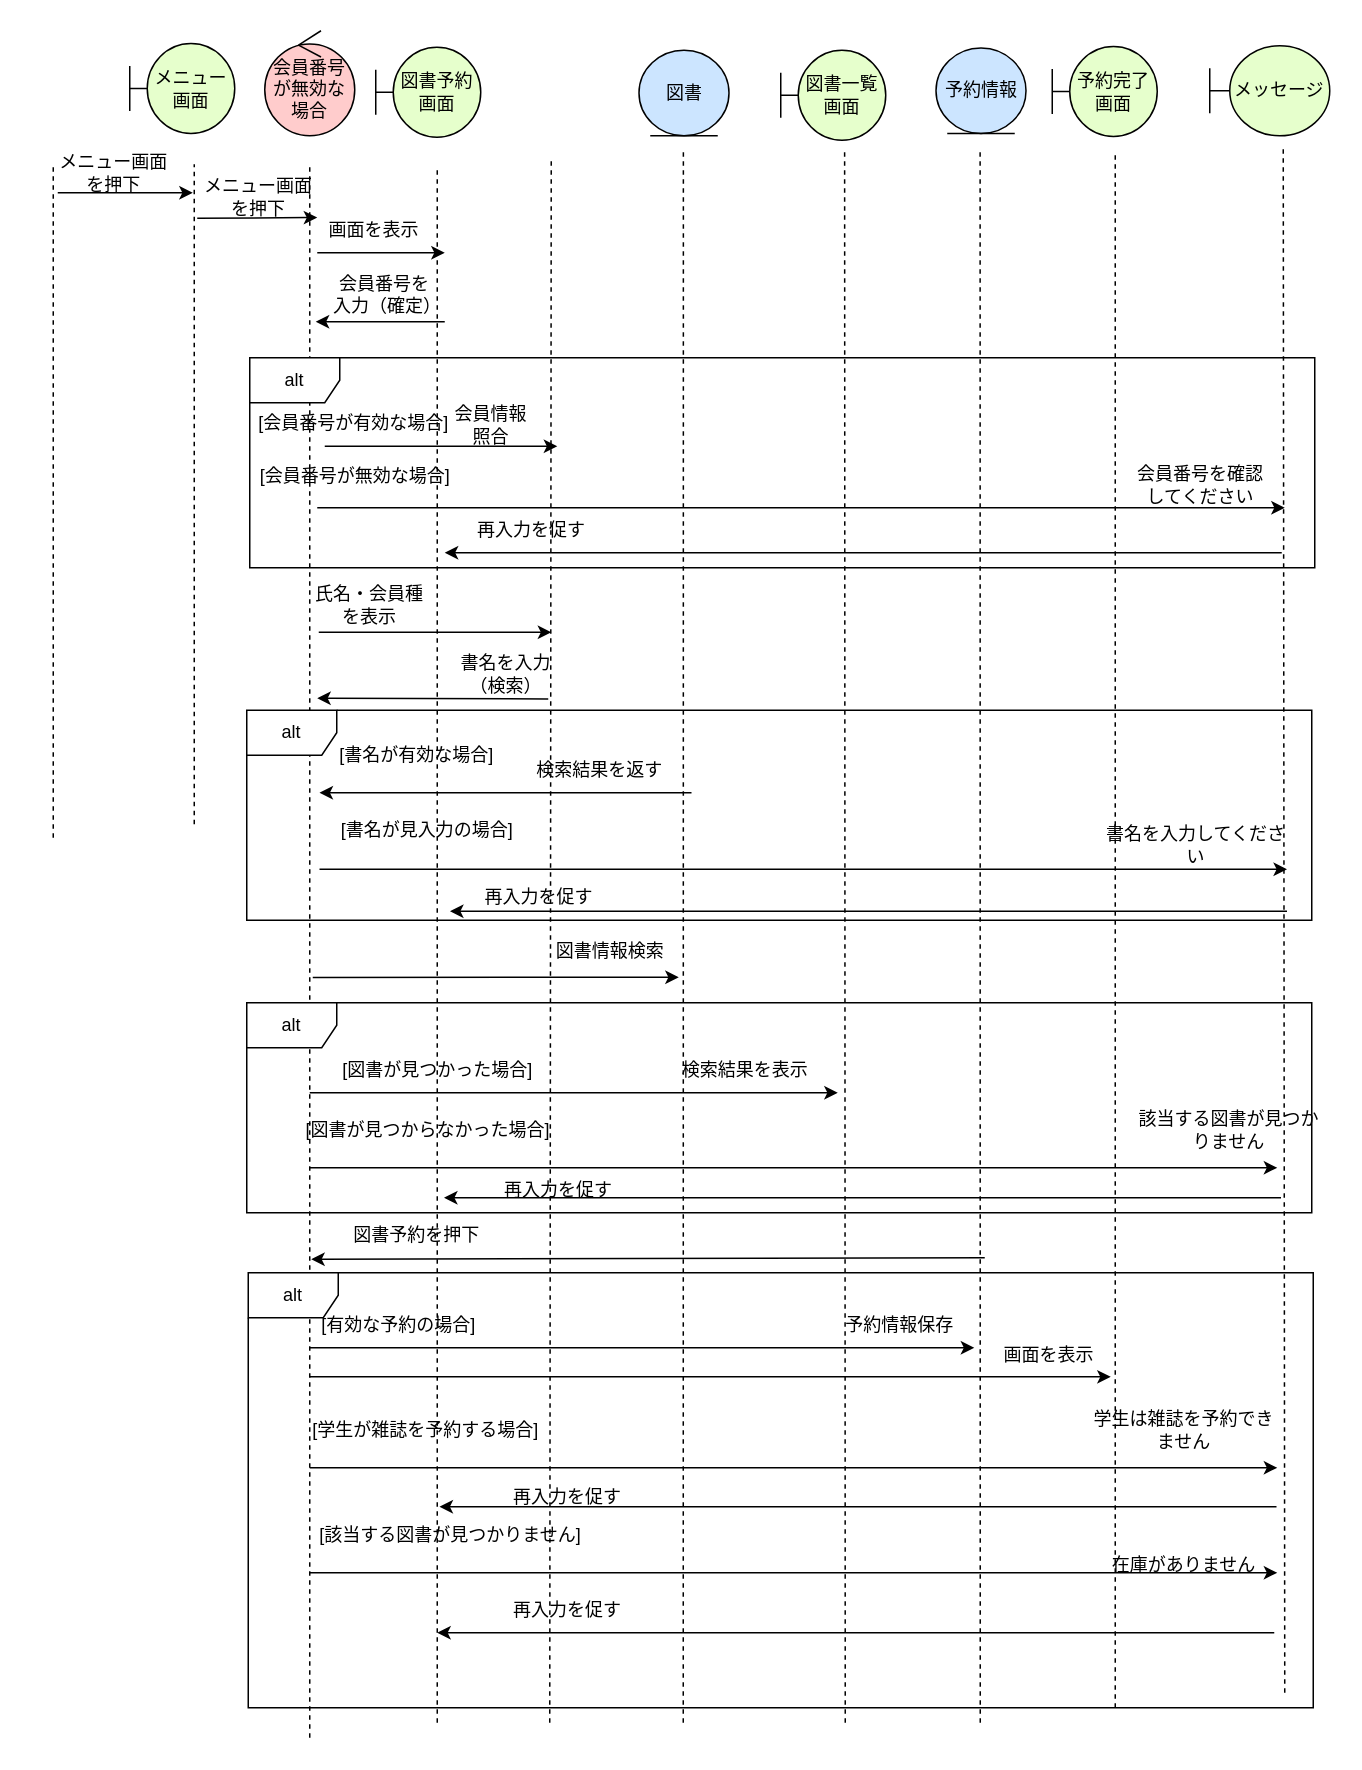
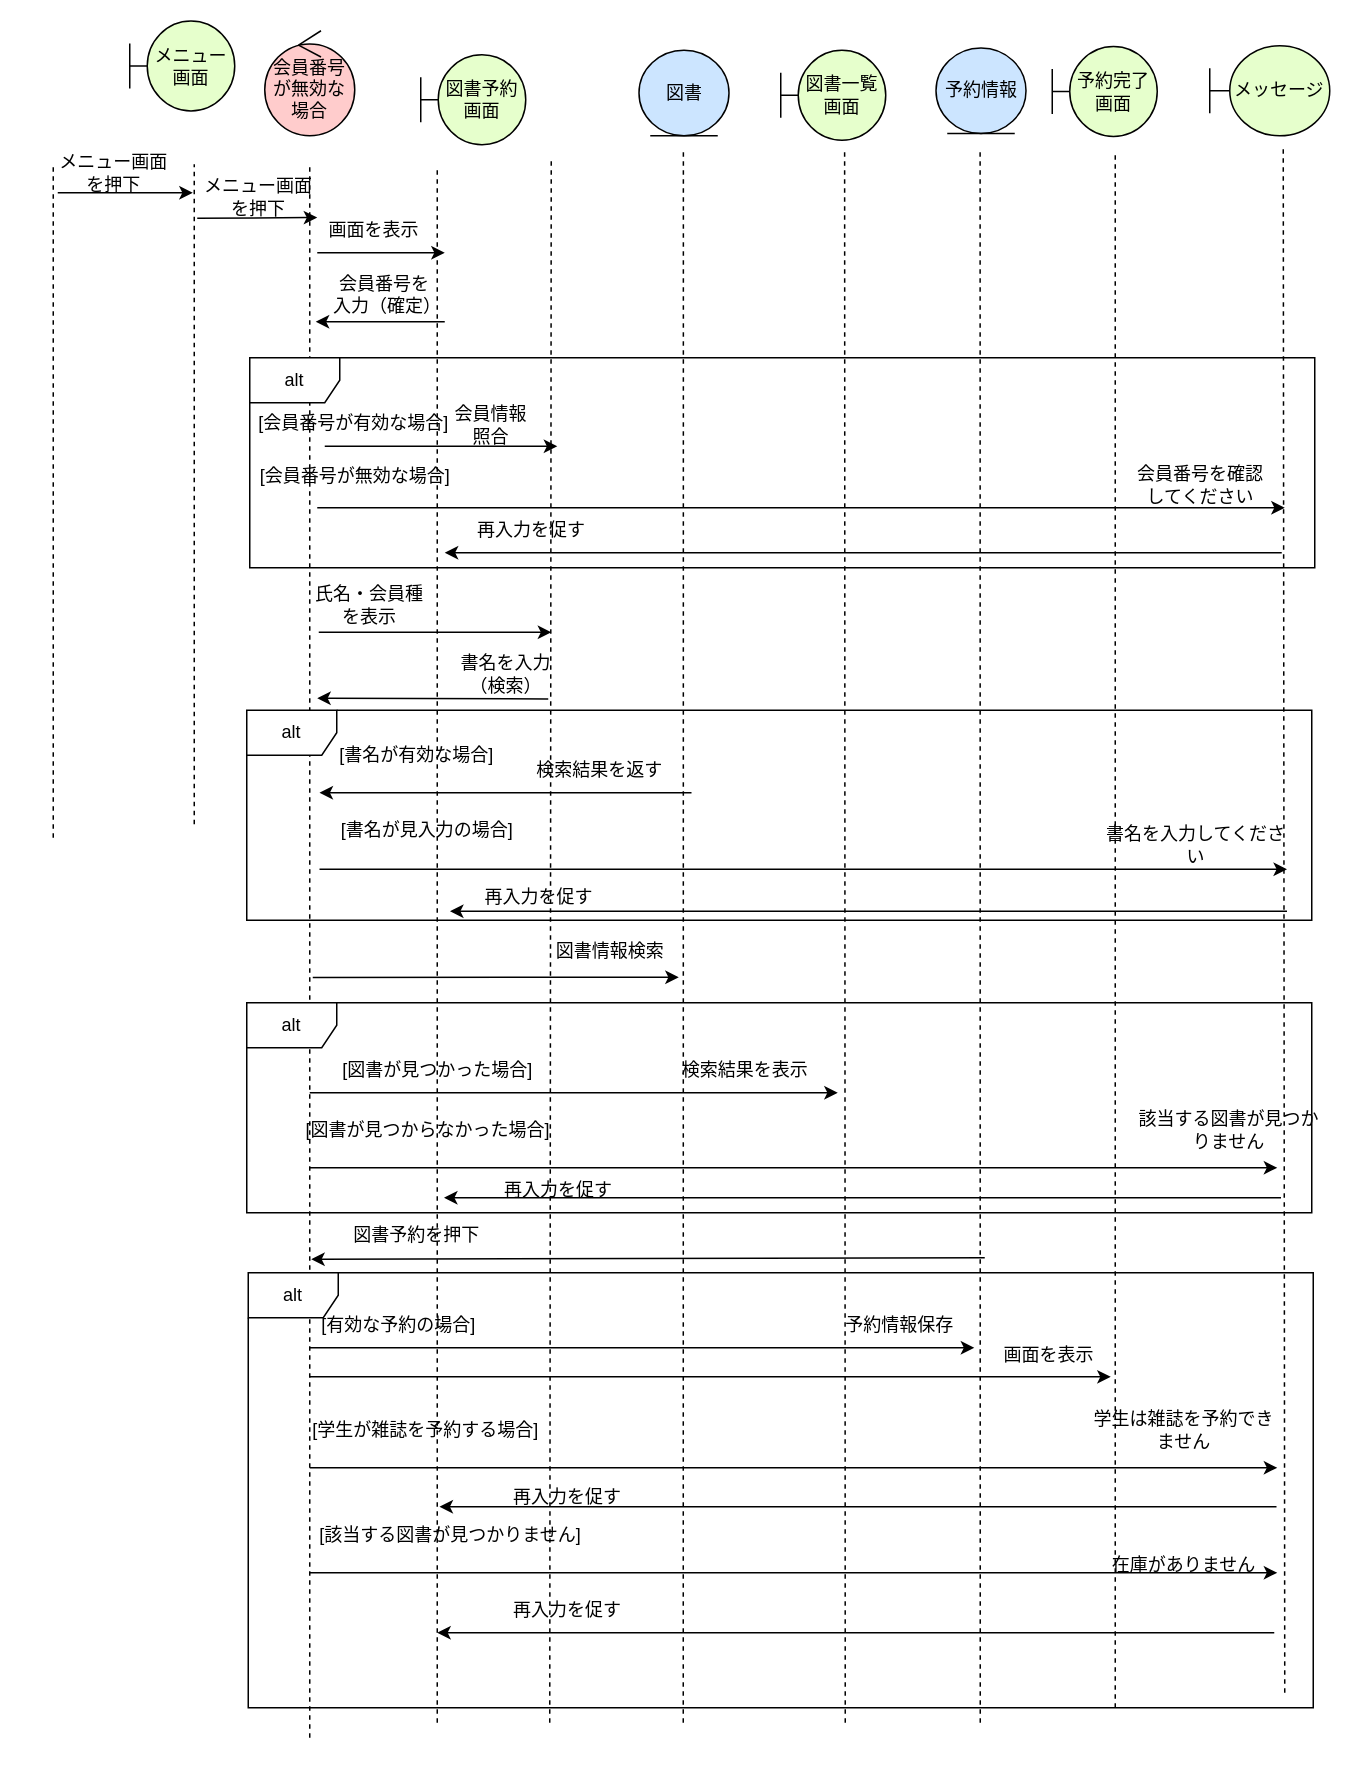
- <mxCell id="2" value="メニュー画面" style="shape=umlBoundary;whiteSpace=wrap;html=1;fillColor=#E6FFCC;" vertex="1" parent="1"><mxGeometry x="86" y="28.5" width="70" height="60" as="geometry" /></mxCell>
+ <mxCell id="2" value="メニュー画面" style="shape=umlBoundary;whiteSpace=wrap;html=1;fillColor=#E6FFCC;" vertex="1" parent="1"><mxGeometry x="86" y="13.5" width="70" height="60" as="geometry" /></mxCell>
- <mxCell id="11" value="図書予約画面" style="shape=umlBoundary;whiteSpace=wrap;html=1;fillColor=#E6FFCC;" vertex="1" parent="1"><mxGeometry x="250" y="31" width="70" height="60" as="geometry" /></mxCell>
+ <mxCell id="11" value="図書予約画面" style="shape=umlBoundary;whiteSpace=wrap;html=1;fillColor=#E6FFCC;" vertex="1" parent="1"><mxGeometry x="280" y="36" width="70" height="60" as="geometry" /></mxCell>
